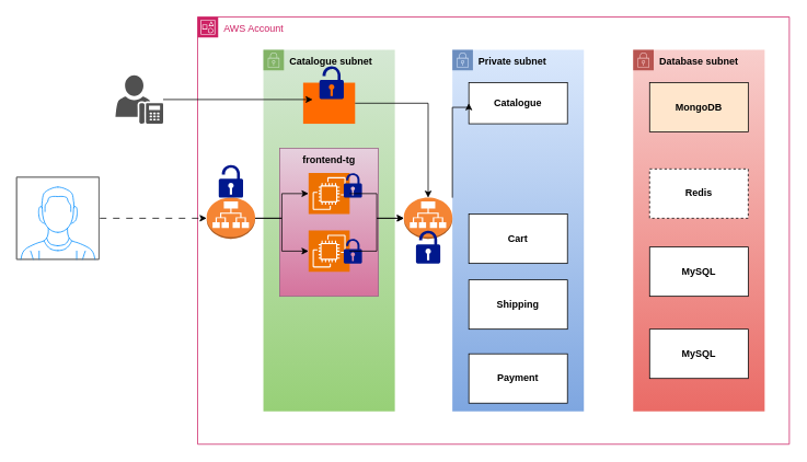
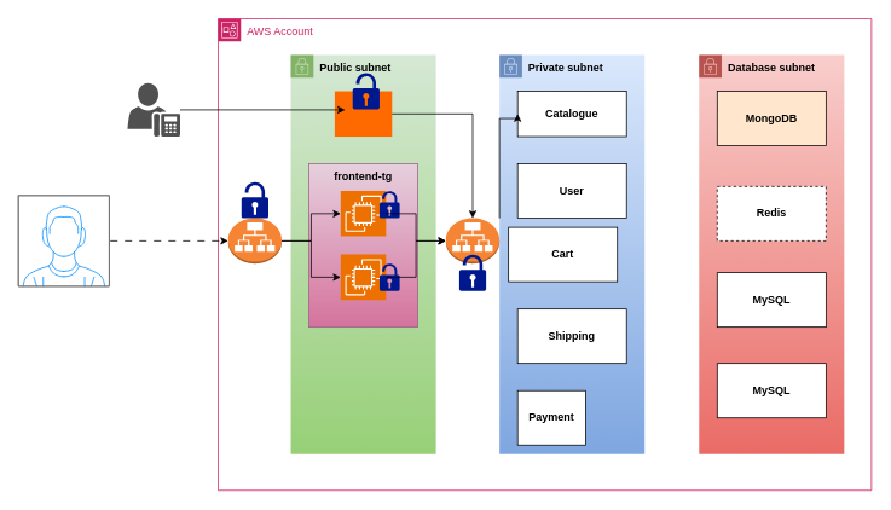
- <mxCell id="3" value="&lt;b&gt;Catalogue subnet&lt;/b&gt;" style="points=[[0,0],[0.25,0],[0.5,0],[0.75,0],[1,0],[1,0.25],[1,0.5],[1,0.75],[1,1],[0.75,1],[0.5,1],[0.25,1],[0,1],[0,0.75],[0,0.5],[0,0.25]];outlineConnect=0;gradientColor=#97d077;html=1;whiteSpace=wrap;fontSize=12;fontStyle=0;container=1;pointerEvents=0;collapsible=0;recursiveResize=0;shape=mxgraph.aws4.group;grIcon=mxgraph.aws4.group_security_group;grStroke=0;strokeColor=#82b366;fillColor=#d5e8d4;verticalAlign=top;align=left;spacingLeft=30;dashed=0;" vertex="1" parent="2"><mxGeometry x="80" y="40" width="160" height="440" as="geometry" /></mxCell>
+ <mxCell id="3" value="&lt;b&gt;Public subnet&lt;/b&gt;" style="points=[[0,0],[0.25,0],[0.5,0],[0.75,0],[1,0],[1,0.25],[1,0.5],[1,0.75],[1,1],[0.75,1],[0.5,1],[0.25,1],[0,1],[0,0.75],[0,0.5],[0,0.25]];outlineConnect=0;gradientColor=#97d077;html=1;whiteSpace=wrap;fontSize=12;fontStyle=0;container=1;pointerEvents=0;collapsible=0;recursiveResize=0;shape=mxgraph.aws4.group;grIcon=mxgraph.aws4.group_security_group;grStroke=0;strokeColor=#82b366;fillColor=#d5e8d4;verticalAlign=top;align=left;spacingLeft=30;dashed=0;" vertex="1" parent="2"><mxGeometry x="80" y="40" width="160" height="440" as="geometry" /></mxCell>
+ <mxCell id="14" value="&lt;b&gt;User&lt;/b&gt;" style="rounded=0;whiteSpace=wrap;html=1;" vertex="1" parent="12"><mxGeometry x="20" y="120" width="120" height="60" as="geometry" /></mxCell>
- <mxCell id="15" value="&lt;b&gt;Cart&lt;/b&gt;" style="rounded=0;whiteSpace=wrap;html=1;" vertex="1" parent="12"><mxGeometry x="20" y="200" width="120" height="60" as="geometry" /></mxCell>
+ <mxCell id="15" value="&lt;b&gt;Cart&lt;/b&gt;" style="rounded=0;whiteSpace=wrap;html=1;" vertex="1" parent="12"><mxGeometry x="10" y="190" width="120" height="60" as="geometry" /></mxCell>
- <mxCell id="17" value="&lt;b&gt;Payment&lt;/b&gt;" style="rounded=0;whiteSpace=wrap;html=1;" vertex="1" parent="12"><mxGeometry x="20" y="370" width="120" height="60" as="geometry" /></mxCell>
+ <mxCell id="17" value="&lt;b&gt;Payment&lt;/b&gt;" style="rounded=0;whiteSpace=wrap;html=1;" vertex="1" parent="12"><mxGeometry x="20" y="370" width="75" height="60" as="geometry" /></mxCell>
